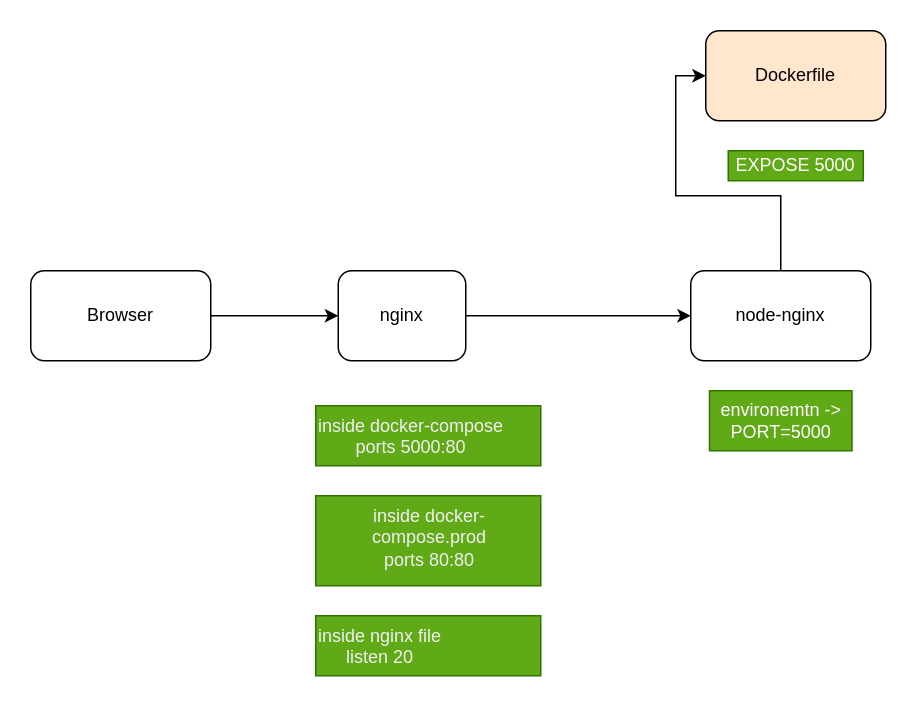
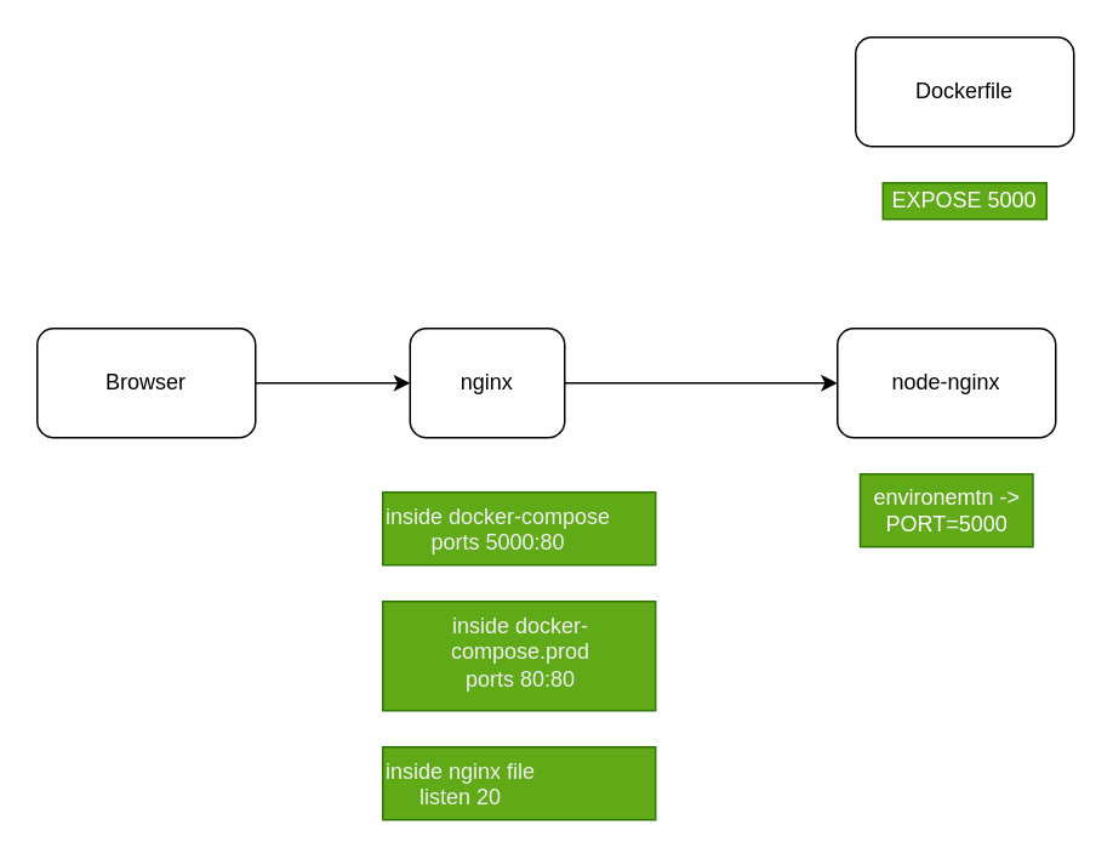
- <mxCell id="6" value="Dockerfile" style="rounded=1;whiteSpace=wrap;html=1;fillColor=#ffe6cc;" vertex="1" parent="1"><mxGeometry x="470" y="20" width="120" height="60" as="geometry" /></mxCell>
+ <mxCell id="6" value="Dockerfile" style="rounded=1;whiteSpace=wrap;html=1;" vertex="1" parent="1"><mxGeometry x="470" y="20" width="120" height="60" as="geometry" /></mxCell>
- <mxCell id="10" style="edgeStyle=orthogonalEdgeStyle;rounded=0;orthogonalLoop=1;jettySize=auto;html=1;entryX=0;entryY=0.5;entryDx=0;entryDy=0;" edge="1" parent="1" source="11" target="6"><mxGeometry relative="1" as="geometry" /></mxCell>
